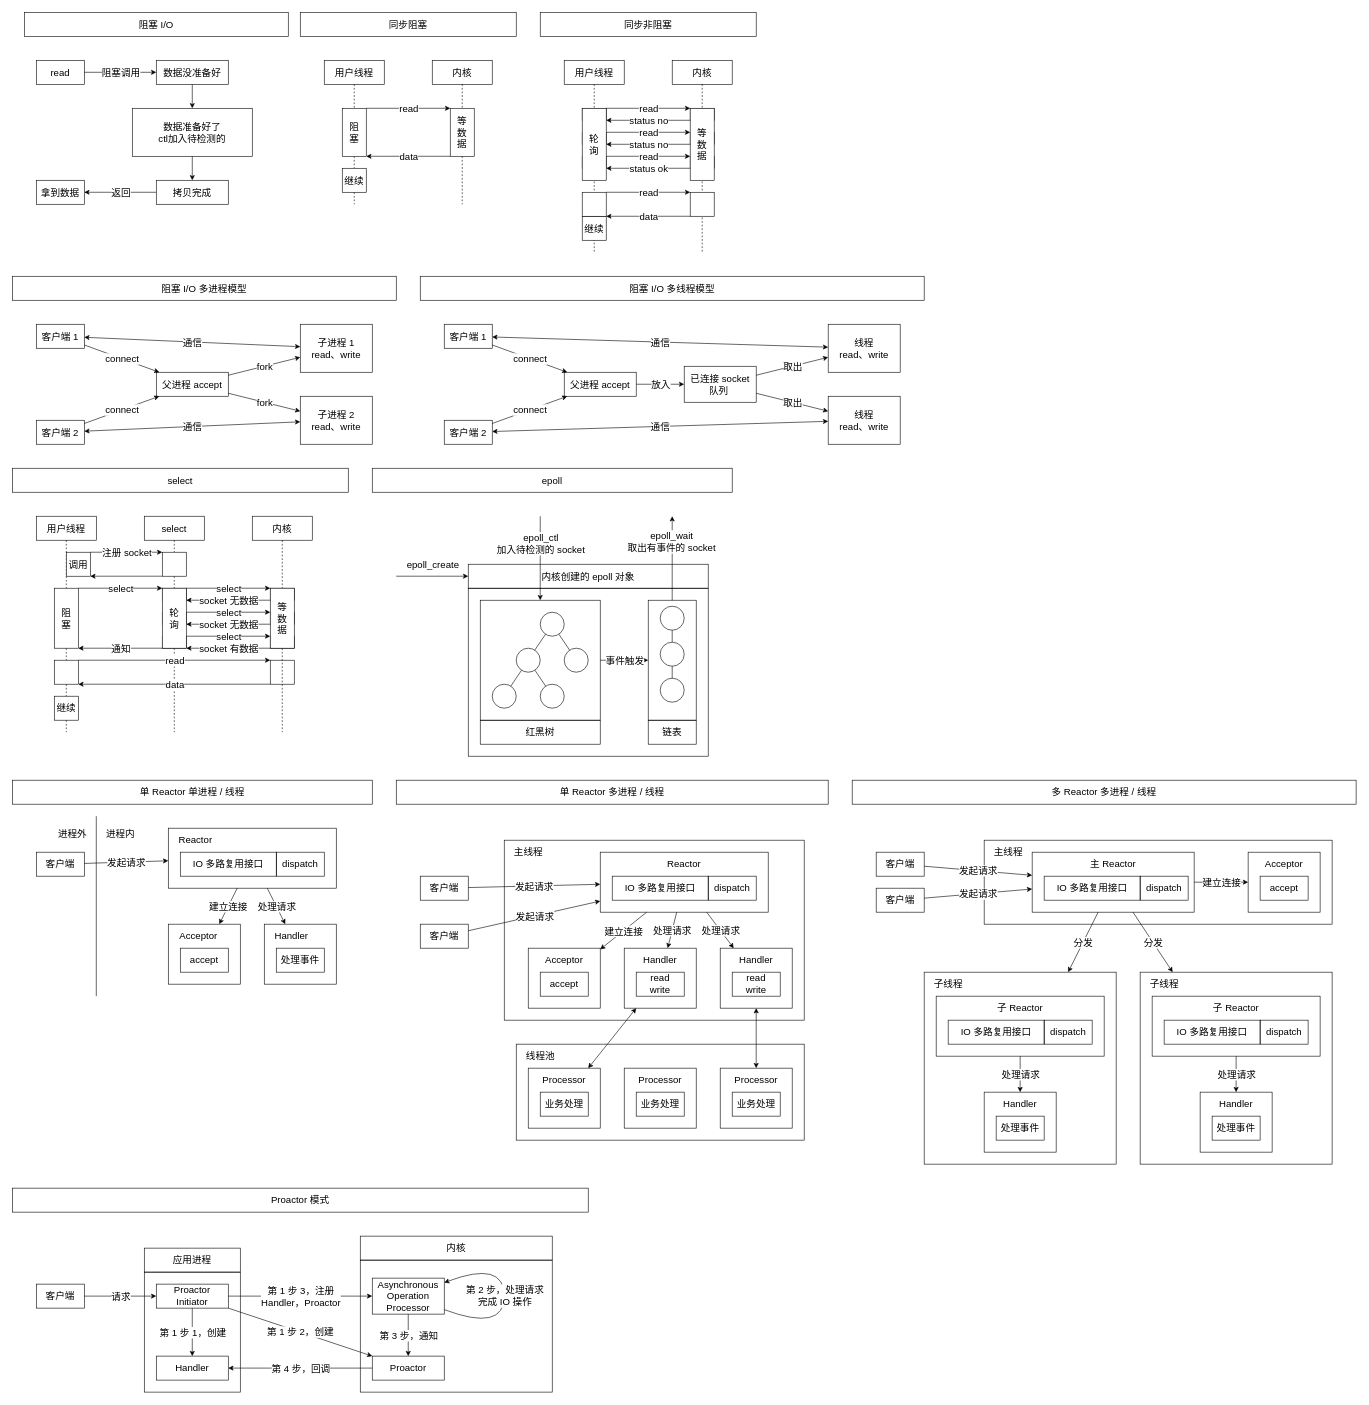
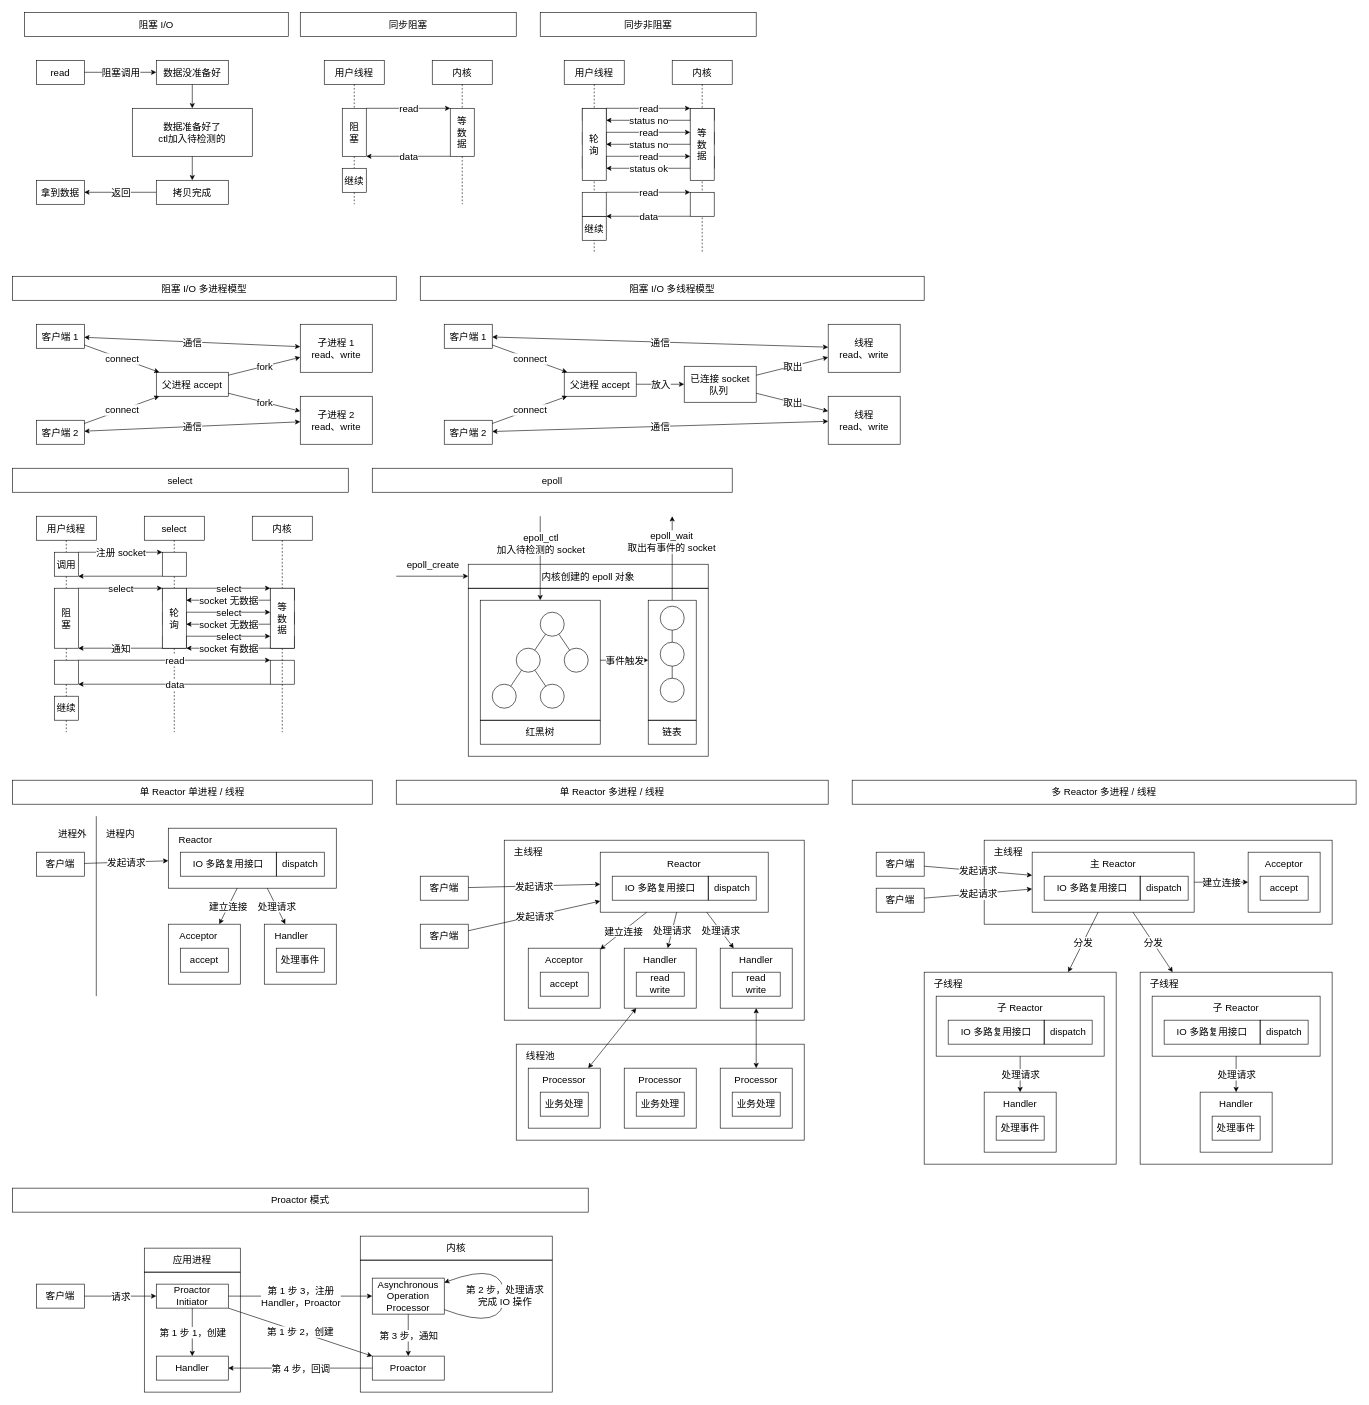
- <mxCell id="96" value="调用" style="rounded=0;whiteSpace=wrap;html=1;fontSize=16;strokeColor=default;container=0;" parent="1" vertex="1"><mxGeometry x="110" y="920" width="40" height="40" as="geometry" /></mxCell>
+ <mxCell id="96" value="调用" style="rounded=0;whiteSpace=wrap;html=1;fontSize=16;strokeColor=default;container=0;" parent="1" vertex="1"><mxGeometry x="90" y="920" width="40" height="40" as="geometry" /></mxCell>
